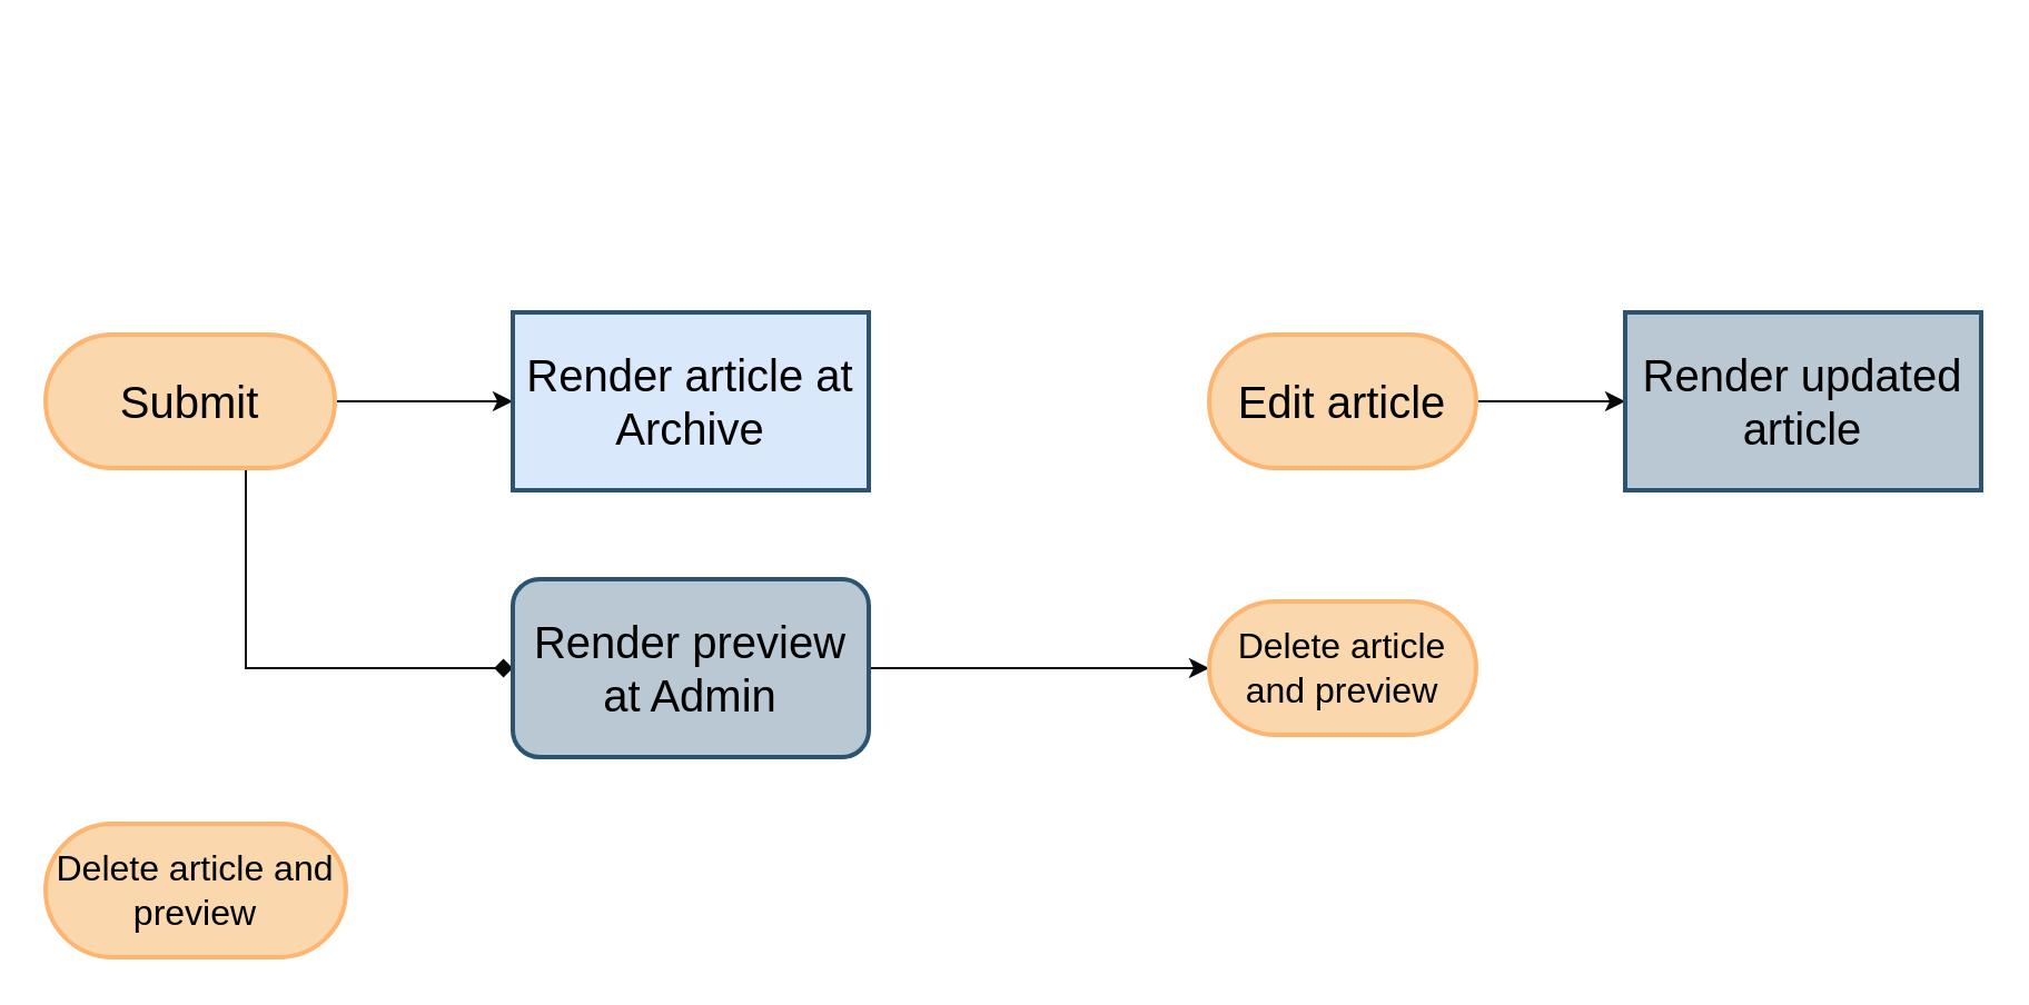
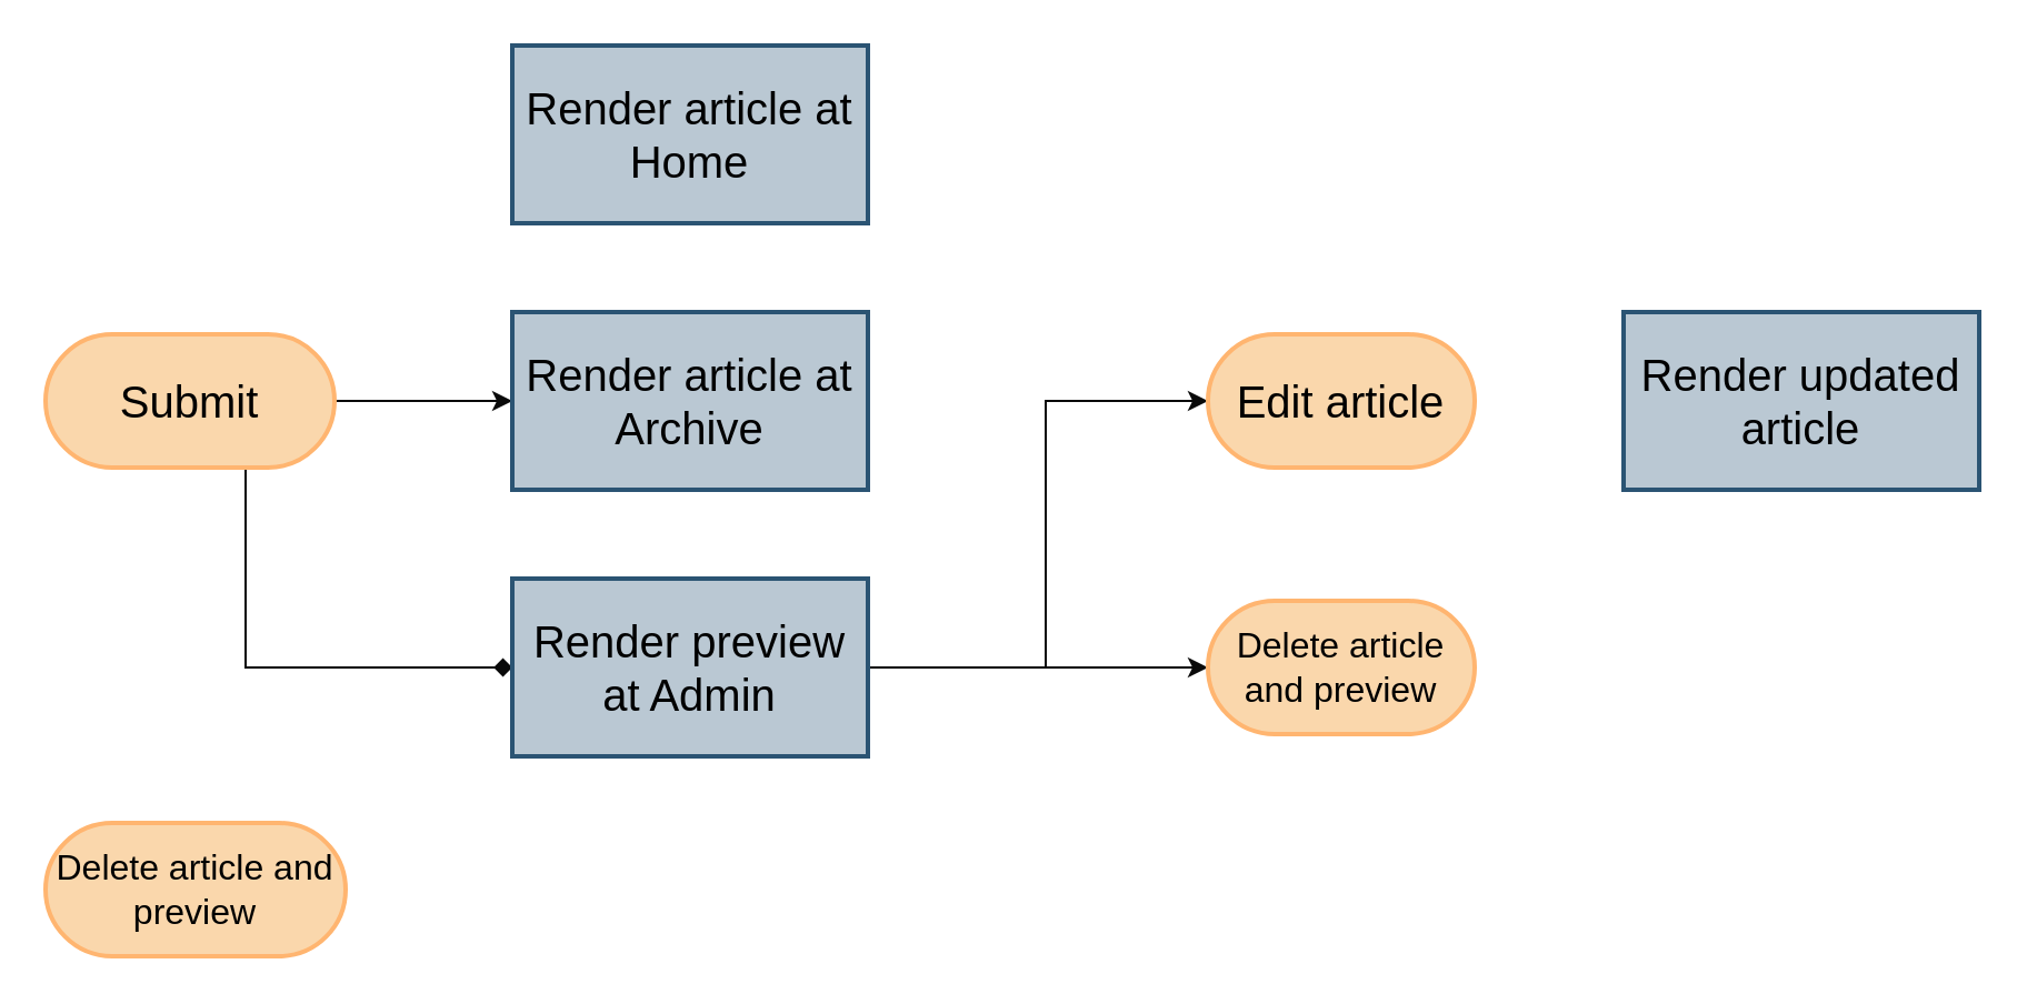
+ <mxCell id="6" value="&lt;font style=&quot;font-size: 20px;&quot;&gt;Render article at Home&lt;/font&gt;" style="rounded=0;whiteSpace=wrap;html=1;fillColor=#bac8d3;strokeColor=#2B5473;strokeWidth=2;" vertex="1" parent="1"><mxGeometry x="230" y="20" width="160" height="80" as="geometry" /></mxCell>
- <mxCell id="5" value="&lt;font style=&quot;font-size: 20px;&quot;&gt;Render article at Archive&lt;/font&gt;" style="rounded=0;whiteSpace=wrap;html=1;fillColor=#dae8fc;strokeColor=#2B5473;strokeWidth=2;" vertex="1" parent="1"><mxGeometry x="230" y="140" width="160" height="80" as="geometry" /></mxCell>
+ <mxCell id="5" value="&lt;font style=&quot;font-size: 20px;&quot;&gt;Render article at Archive&lt;/font&gt;" style="rounded=0;whiteSpace=wrap;html=1;fillColor=#bac8d3;strokeColor=#2B5473;strokeWidth=2;" vertex="1" parent="1"><mxGeometry x="230" y="140" width="160" height="80" as="geometry" /></mxCell>
- <mxCell id="12" style="edgeStyle=orthogonalEdgeStyle;rounded=0;orthogonalLoop=1;jettySize=auto;html=1;entryX=0;entryY=0.5;entryDx=0;entryDy=0;strokeColor=#0A0A0A;" edge="1" parent="1" source="13" target="14"><mxGeometry relative="1" as="geometry" /></mxCell>
+ <mxCell id="8" style="edgeStyle=orthogonalEdgeStyle;rounded=0;orthogonalLoop=1;jettySize=auto;html=1;entryX=0;entryY=0.5;entryDx=0;entryDy=0;strokeColor=#0A0A0A;" edge="1" parent="1" source="9" target="13"><mxGeometry relative="1" as="geometry"><mxPoint x="330" y="460" as="targetPoint" /><Array as="points"><mxPoint x="470" y="300" /></Array></mxGeometry></mxCell>
- <mxCell id="9" value="&lt;font style=&quot;font-size: 20px;&quot;&gt;Render preview at Admin&lt;/font&gt;" style="whiteSpace=wrap;html=1;fillColor=#bac8d3;strokeColor=#2B5473;strokeWidth=2;rounded=1;" vertex="1" parent="1"><mxGeometry x="230" y="260" width="160" height="80" as="geometry" /></mxCell>
+ <mxCell id="9" value="&lt;font style=&quot;font-size: 20px;&quot;&gt;Render preview at Admin&lt;/font&gt;" style="rounded=0;whiteSpace=wrap;html=1;fillColor=#bac8d3;strokeColor=#2B5473;strokeWidth=2;" vertex="1" parent="1"><mxGeometry x="230" y="260" width="160" height="80" as="geometry" /></mxCell>
